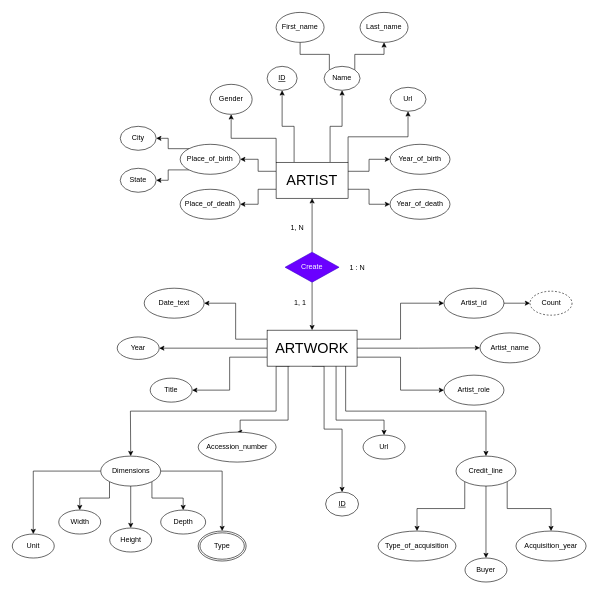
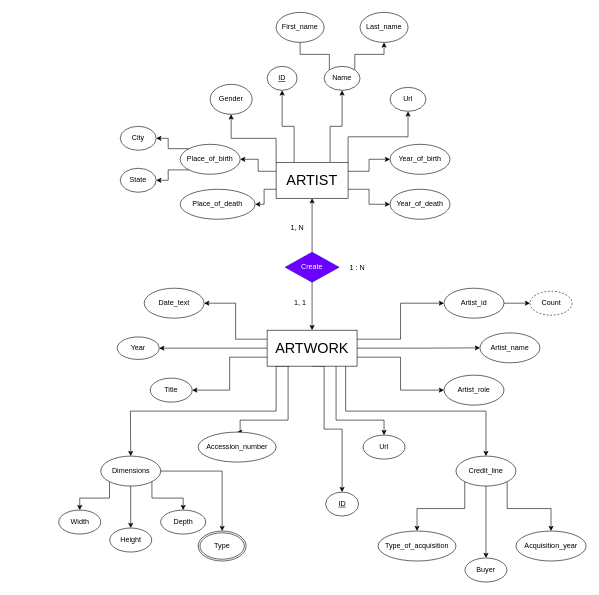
- <mxCell id="24" value="Place_of_death" style="ellipse;whiteSpace=wrap;html=1;" parent="1" vertex="1"><mxGeometry x="300" y="315" width="100" height="50" as="geometry" /></mxCell>
+ <mxCell id="24" value="Place_of_death" style="ellipse;whiteSpace=wrap;html=1;" parent="1" vertex="1"><mxGeometry x="300" y="315" width="125" height="50" as="geometry" /></mxCell>
- <mxCell id="63" style="edgeStyle=orthogonalEdgeStyle;rounded=0;orthogonalLoop=1;jettySize=auto;html=1;exitX=0;exitY=0.5;exitDx=0;exitDy=0;" parent="1" source="65" target="55" edge="1"><mxGeometry relative="1" as="geometry" /></mxCell>
- <mxCell id="55" value="Unit" style="ellipse;whiteSpace=wrap;html=1;" parent="1" vertex="1"><mxGeometry x="20" y="890" width="70" height="40" as="geometry" /></mxCell>
